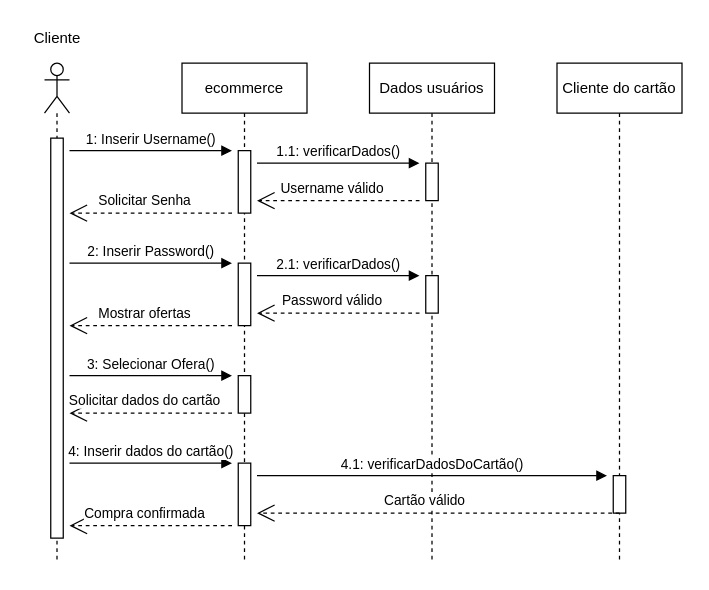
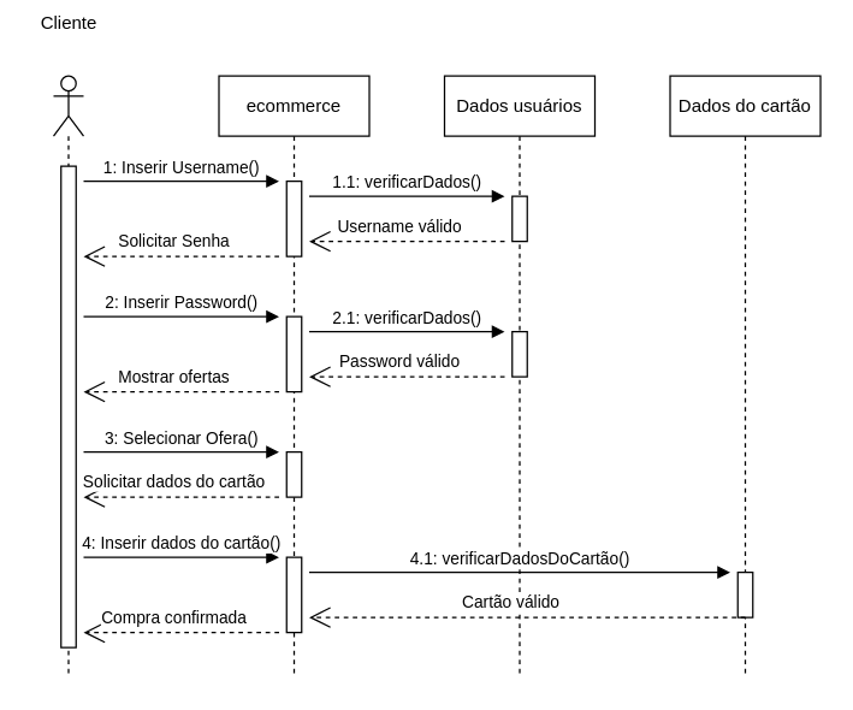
- <mxCell id="4" value="Cliente" style="text;html=1;align=center;verticalAlign=middle;resizable=0;points=[];autosize=1;strokeColor=none;fillColor=none;" vertex="1" parent="1"><mxGeometry x="20" y="20" width="50" height="20" as="geometry" /></mxCell>
+ <mxCell id="4" value="Cliente" style="text;html=1;align=center;verticalAlign=middle;resizable=0;points=[];autosize=1;strokeColor=none;fillColor=none;" vertex="1" parent="1"><mxGeometry x="20" y="5" width="50" height="20" as="geometry" /></mxCell>
- <mxCell id="10" value="Cliente do cartão" style="shape=umlLifeline;perimeter=lifelinePerimeter;whiteSpace=wrap;html=1;container=1;collapsible=0;recursiveResize=0;outlineConnect=0;" vertex="1" parent="1"><mxGeometry x="445" y="50" width="100" height="400" as="geometry" /></mxCell>
+ <mxCell id="10" value="Dados do cartão" style="shape=umlLifeline;perimeter=lifelinePerimeter;whiteSpace=wrap;html=1;container=1;collapsible=0;recursiveResize=0;outlineConnect=0;" vertex="1" parent="1"><mxGeometry x="445" y="50" width="100" height="400" as="geometry" /></mxCell>
